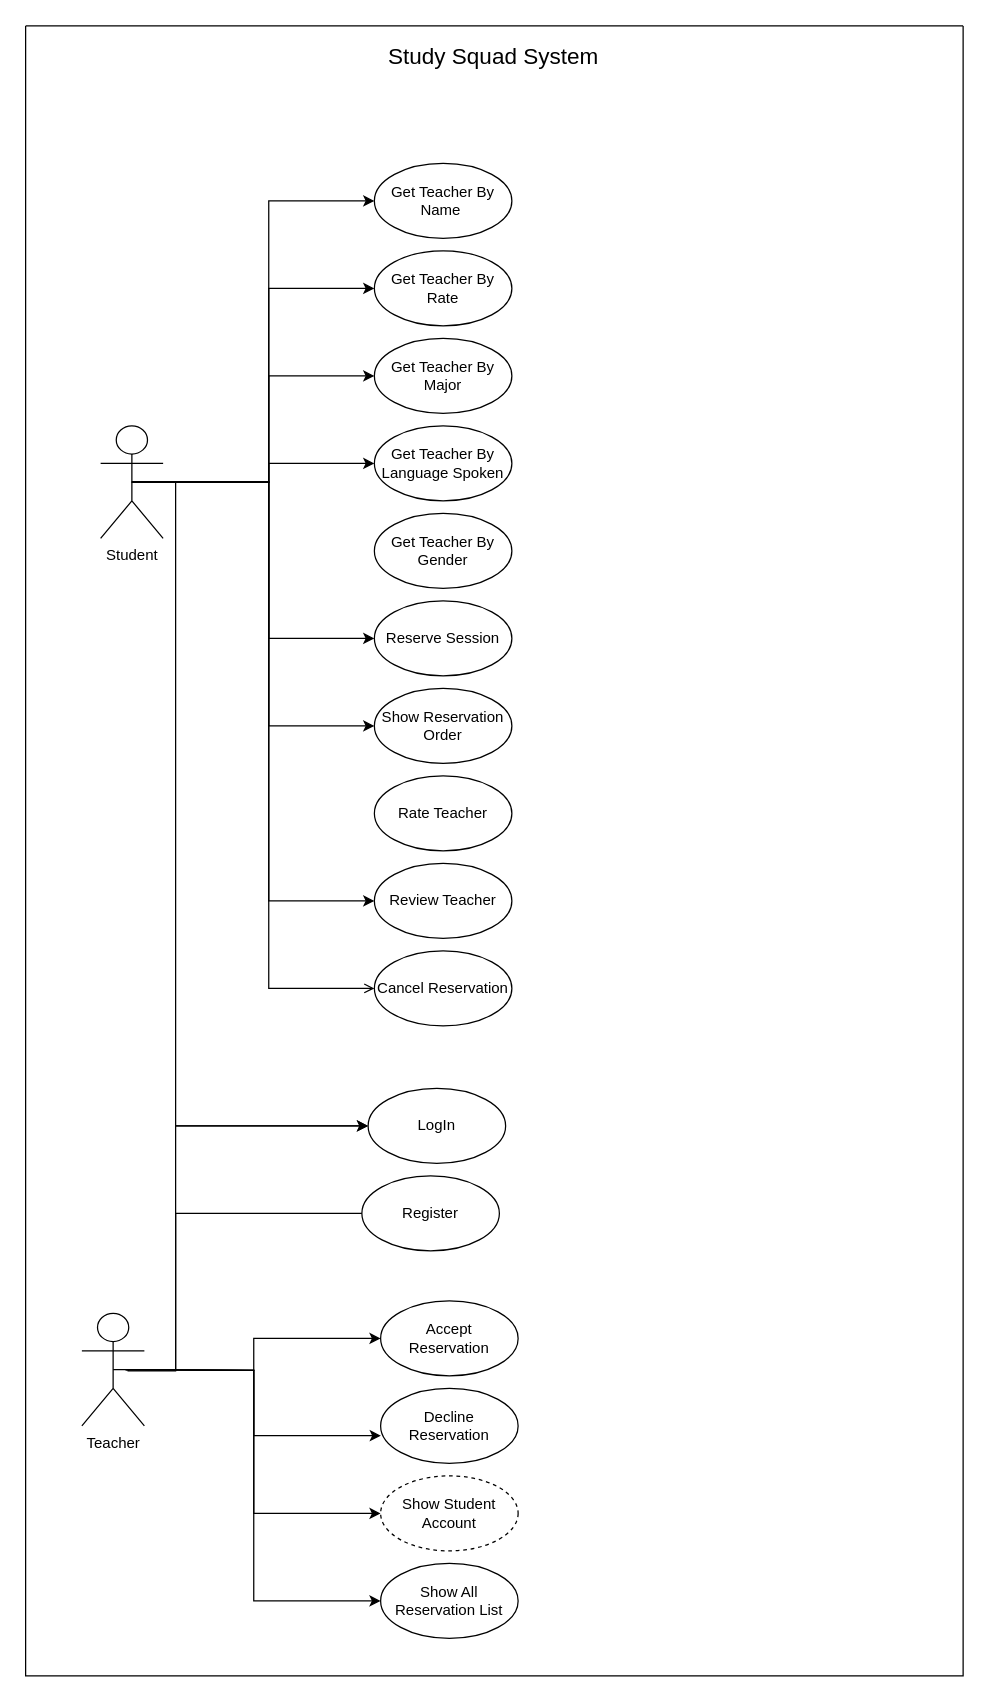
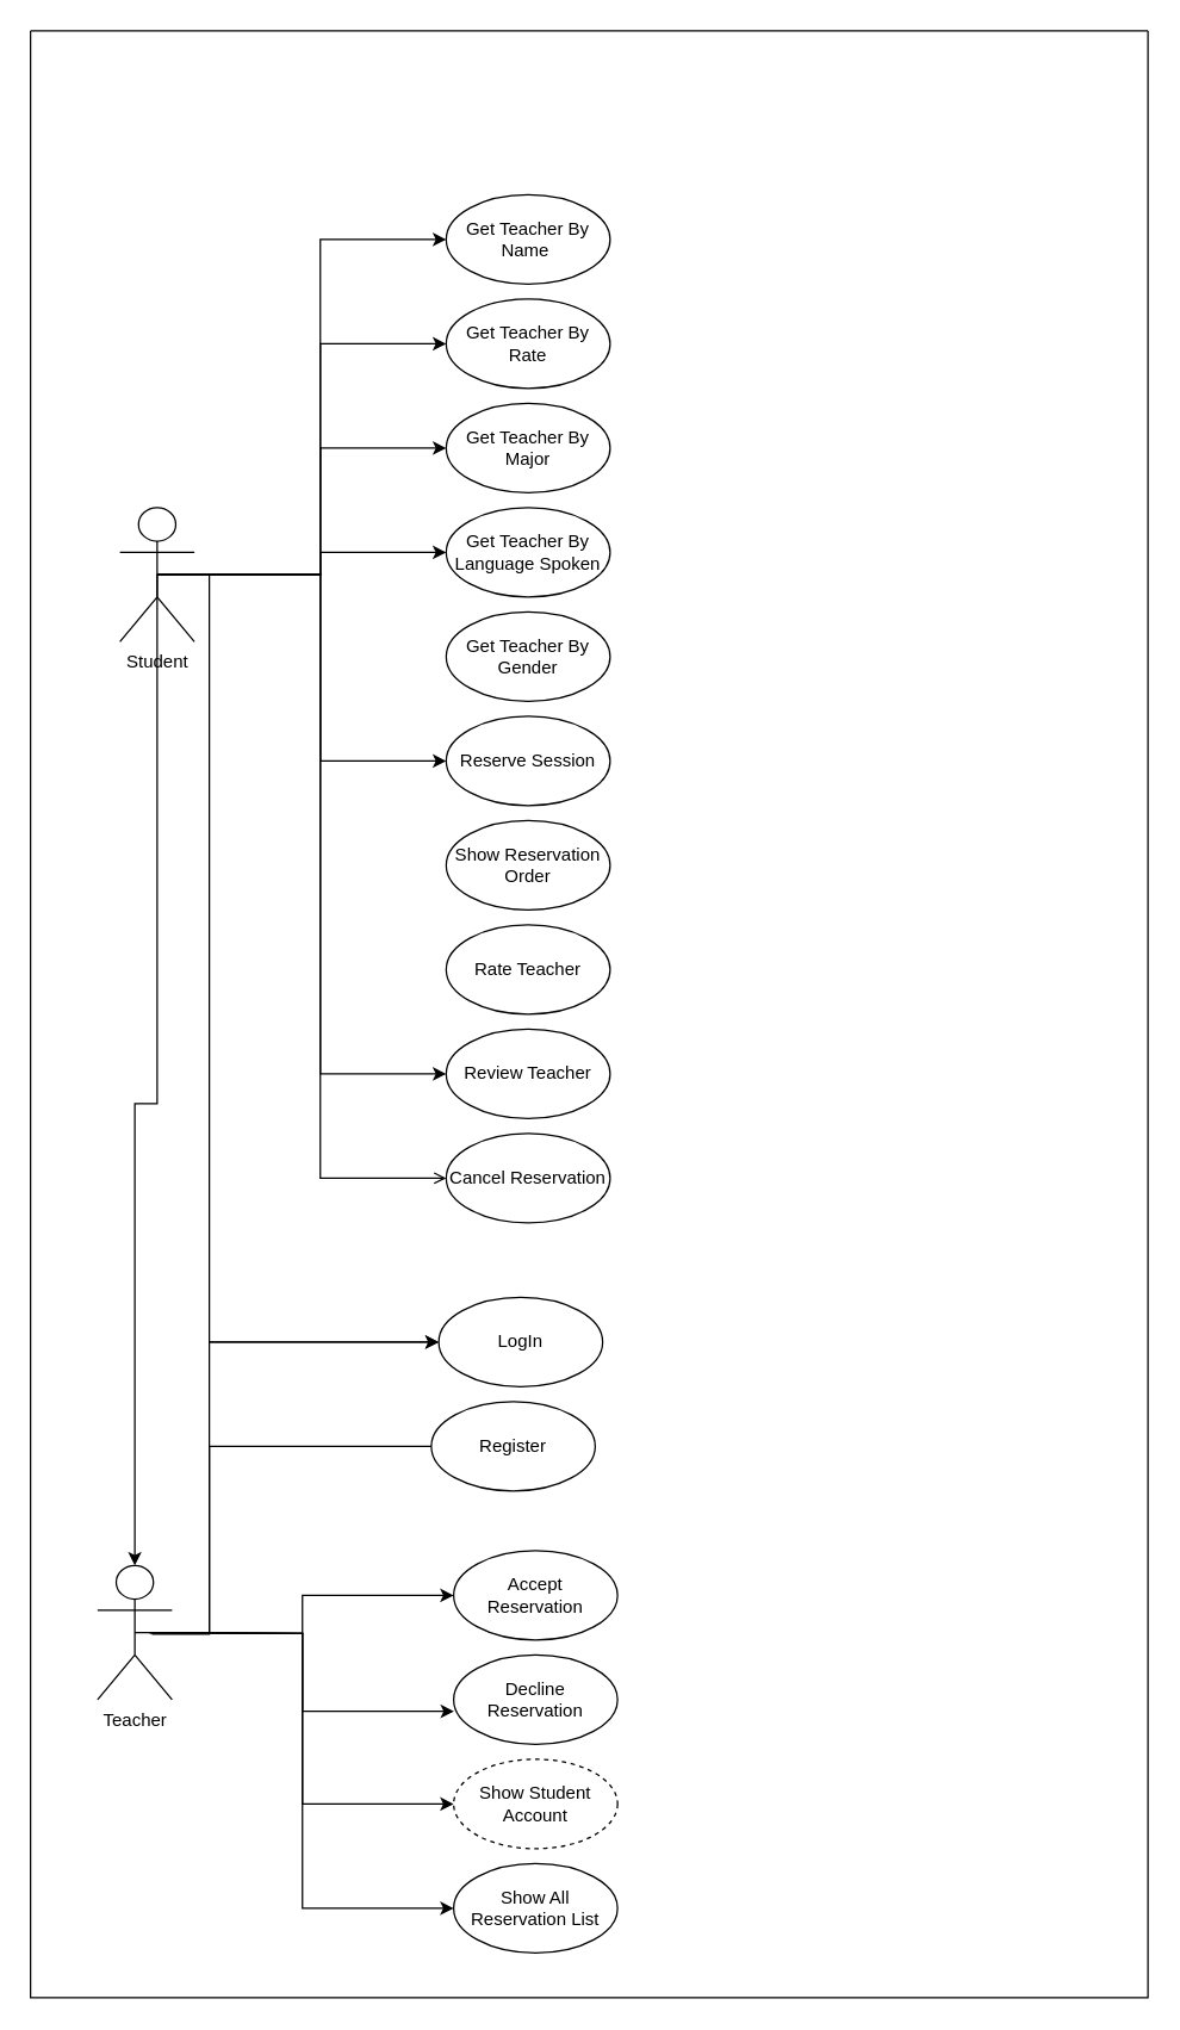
- <mxCell id="3" value="&lt;font style=&quot;font-size: 18px;&quot;&gt;Study Squad System&lt;/font&gt;" style="text;html=1;align=center;verticalAlign=middle;resizable=0;points=[];autosize=1;strokeColor=none;fillColor=none;" vertex="1" parent="2"><mxGeometry x="279" y="5" width="190" height="40" as="geometry" /></mxCell>
- <mxCell id="9" style="edgeStyle=orthogonalEdgeStyle;rounded=0;orthogonalLoop=1;jettySize=auto;html=1;exitX=0.5;exitY=0.5;exitDx=0;exitDy=0;exitPerimeter=0;entryX=0;entryY=0.5;entryDx=0;entryDy=0;" edge="1" parent="2" source="13" target="27"><mxGeometry relative="1" as="geometry" /></mxCell>
+ <mxCell id="9" style="edgeStyle=orthogonalEdgeStyle;rounded=0;orthogonalLoop=1;jettySize=auto;html=1;exitX=0.5;exitY=0.5;exitDx=0;exitDy=0;exitPerimeter=0;" edge="1" parent="2" source="13" target="20"><mxGeometry relative="1" as="geometry" /></mxCell>
